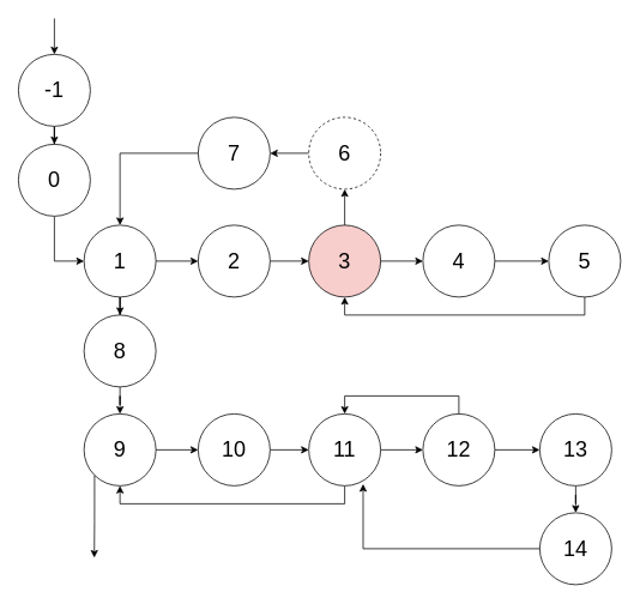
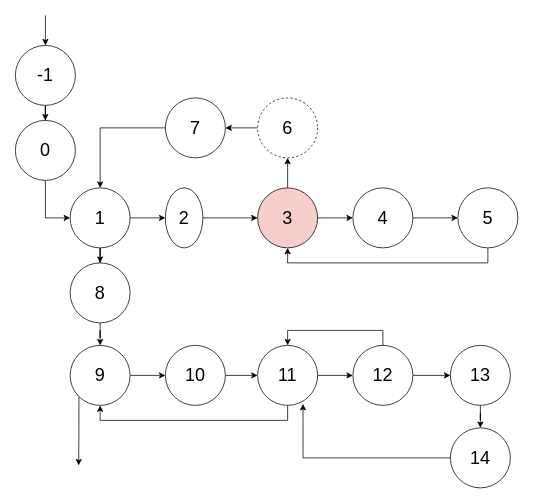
- <mxCell id="27" value="&lt;font style=&quot;font-size: 24px&quot;&gt;2&lt;/font&gt;" style="ellipse;whiteSpace=wrap;html=1;aspect=fixed;" parent="1" vertex="1"><mxGeometry x="220" y="250" width="80" height="80" as="geometry" /></mxCell>
+ <mxCell id="27" value="&lt;font style=&quot;font-size: 24px&quot;&gt;2&lt;/font&gt;" style="ellipse;whiteSpace=wrap;html=1;aspect=fixed;" parent="1" vertex="1"><mxGeometry x="220" y="250" width="50" height="80" as="geometry" /></mxCell>
